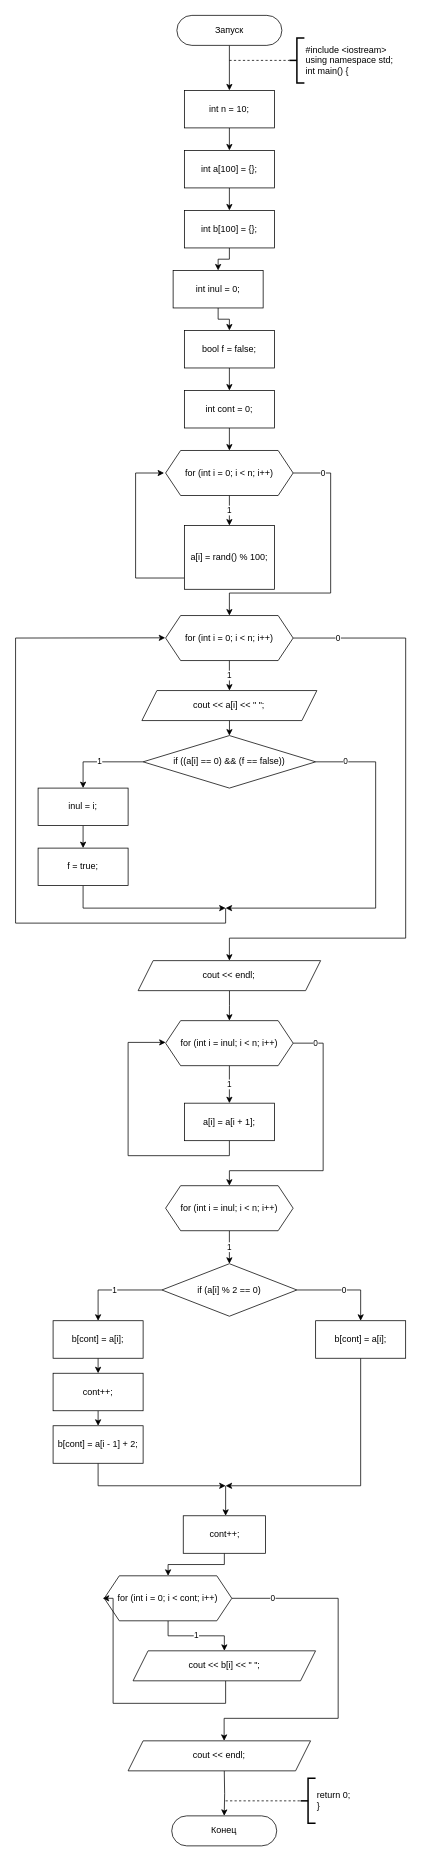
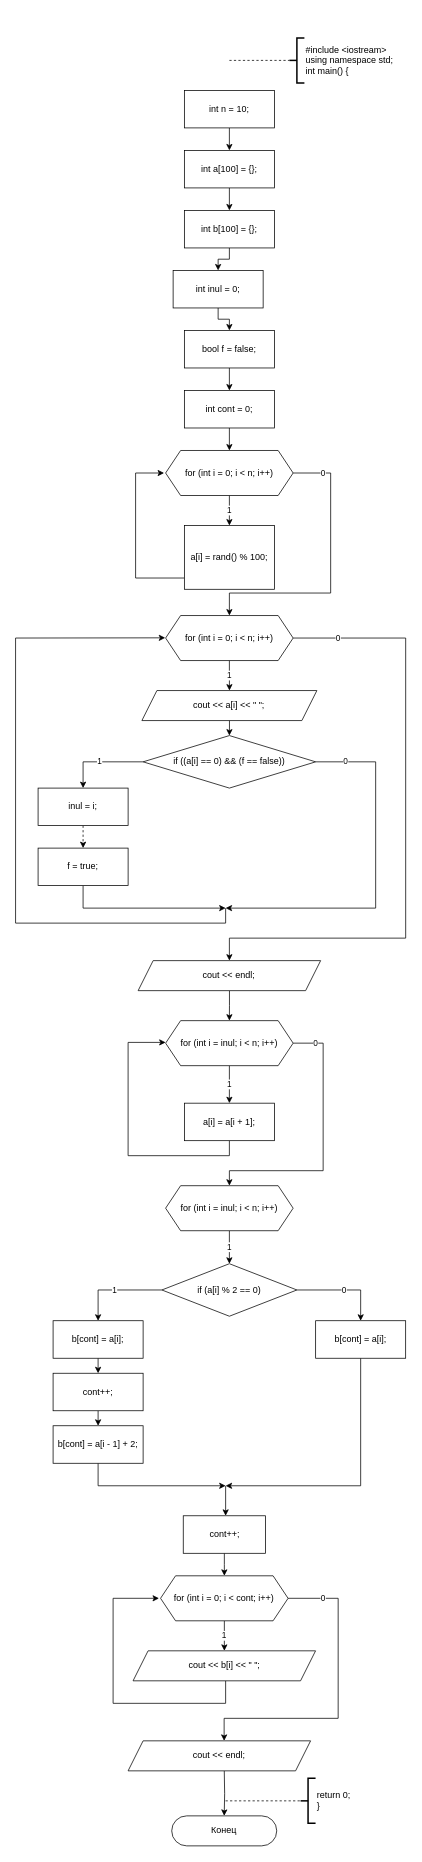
- <mxCell id="3" value="Запуск" style="rounded=1;whiteSpace=wrap;html=1;arcSize=50;" parent="1" vertex="1"><mxGeometry x="235" y="20" width="140" height="40" as="geometry" /></mxCell>
- <mxCell id="2" style="edgeStyle=orthogonalEdgeStyle;rounded=0;orthogonalLoop=1;jettySize=auto;html=1;" parent="1" source="3" target="5" edge="1"><mxGeometry relative="1" as="geometry" /></mxCell>
- <mxCell id="37" value="" style="edgeStyle=orthogonalEdgeStyle;rounded=0;html=1;" edge="1" parent="1" source="38" target="40"><mxGeometry relative="1" as="geometry" /></mxCell>
+ <mxCell id="37" value="" style="edgeStyle=orthogonalEdgeStyle;rounded=0;html=1;dashed=1;" edge="1" parent="1" source="38" target="40"><mxGeometry relative="1" as="geometry" /></mxCell>
- <mxCell id="65" value="for (int i = 0; i &amp;lt; cont; i++)" style="shape=hexagon;perimeter=hexagonPerimeter2;whiteSpace=wrap;html=1;fixedSize=1;" vertex="1" parent="1"><mxGeometry x="138.25" y="2100" width="170" height="60" as="geometry" /></mxCell>
+ <mxCell id="65" value="for (int i = 0; i &amp;lt; cont; i++)" style="shape=hexagon;perimeter=hexagonPerimeter2;whiteSpace=wrap;html=1;fixedSize=1;" vertex="1" parent="1"><mxGeometry x="213.25" y="2100" width="170" height="60" as="geometry" /></mxCell>
